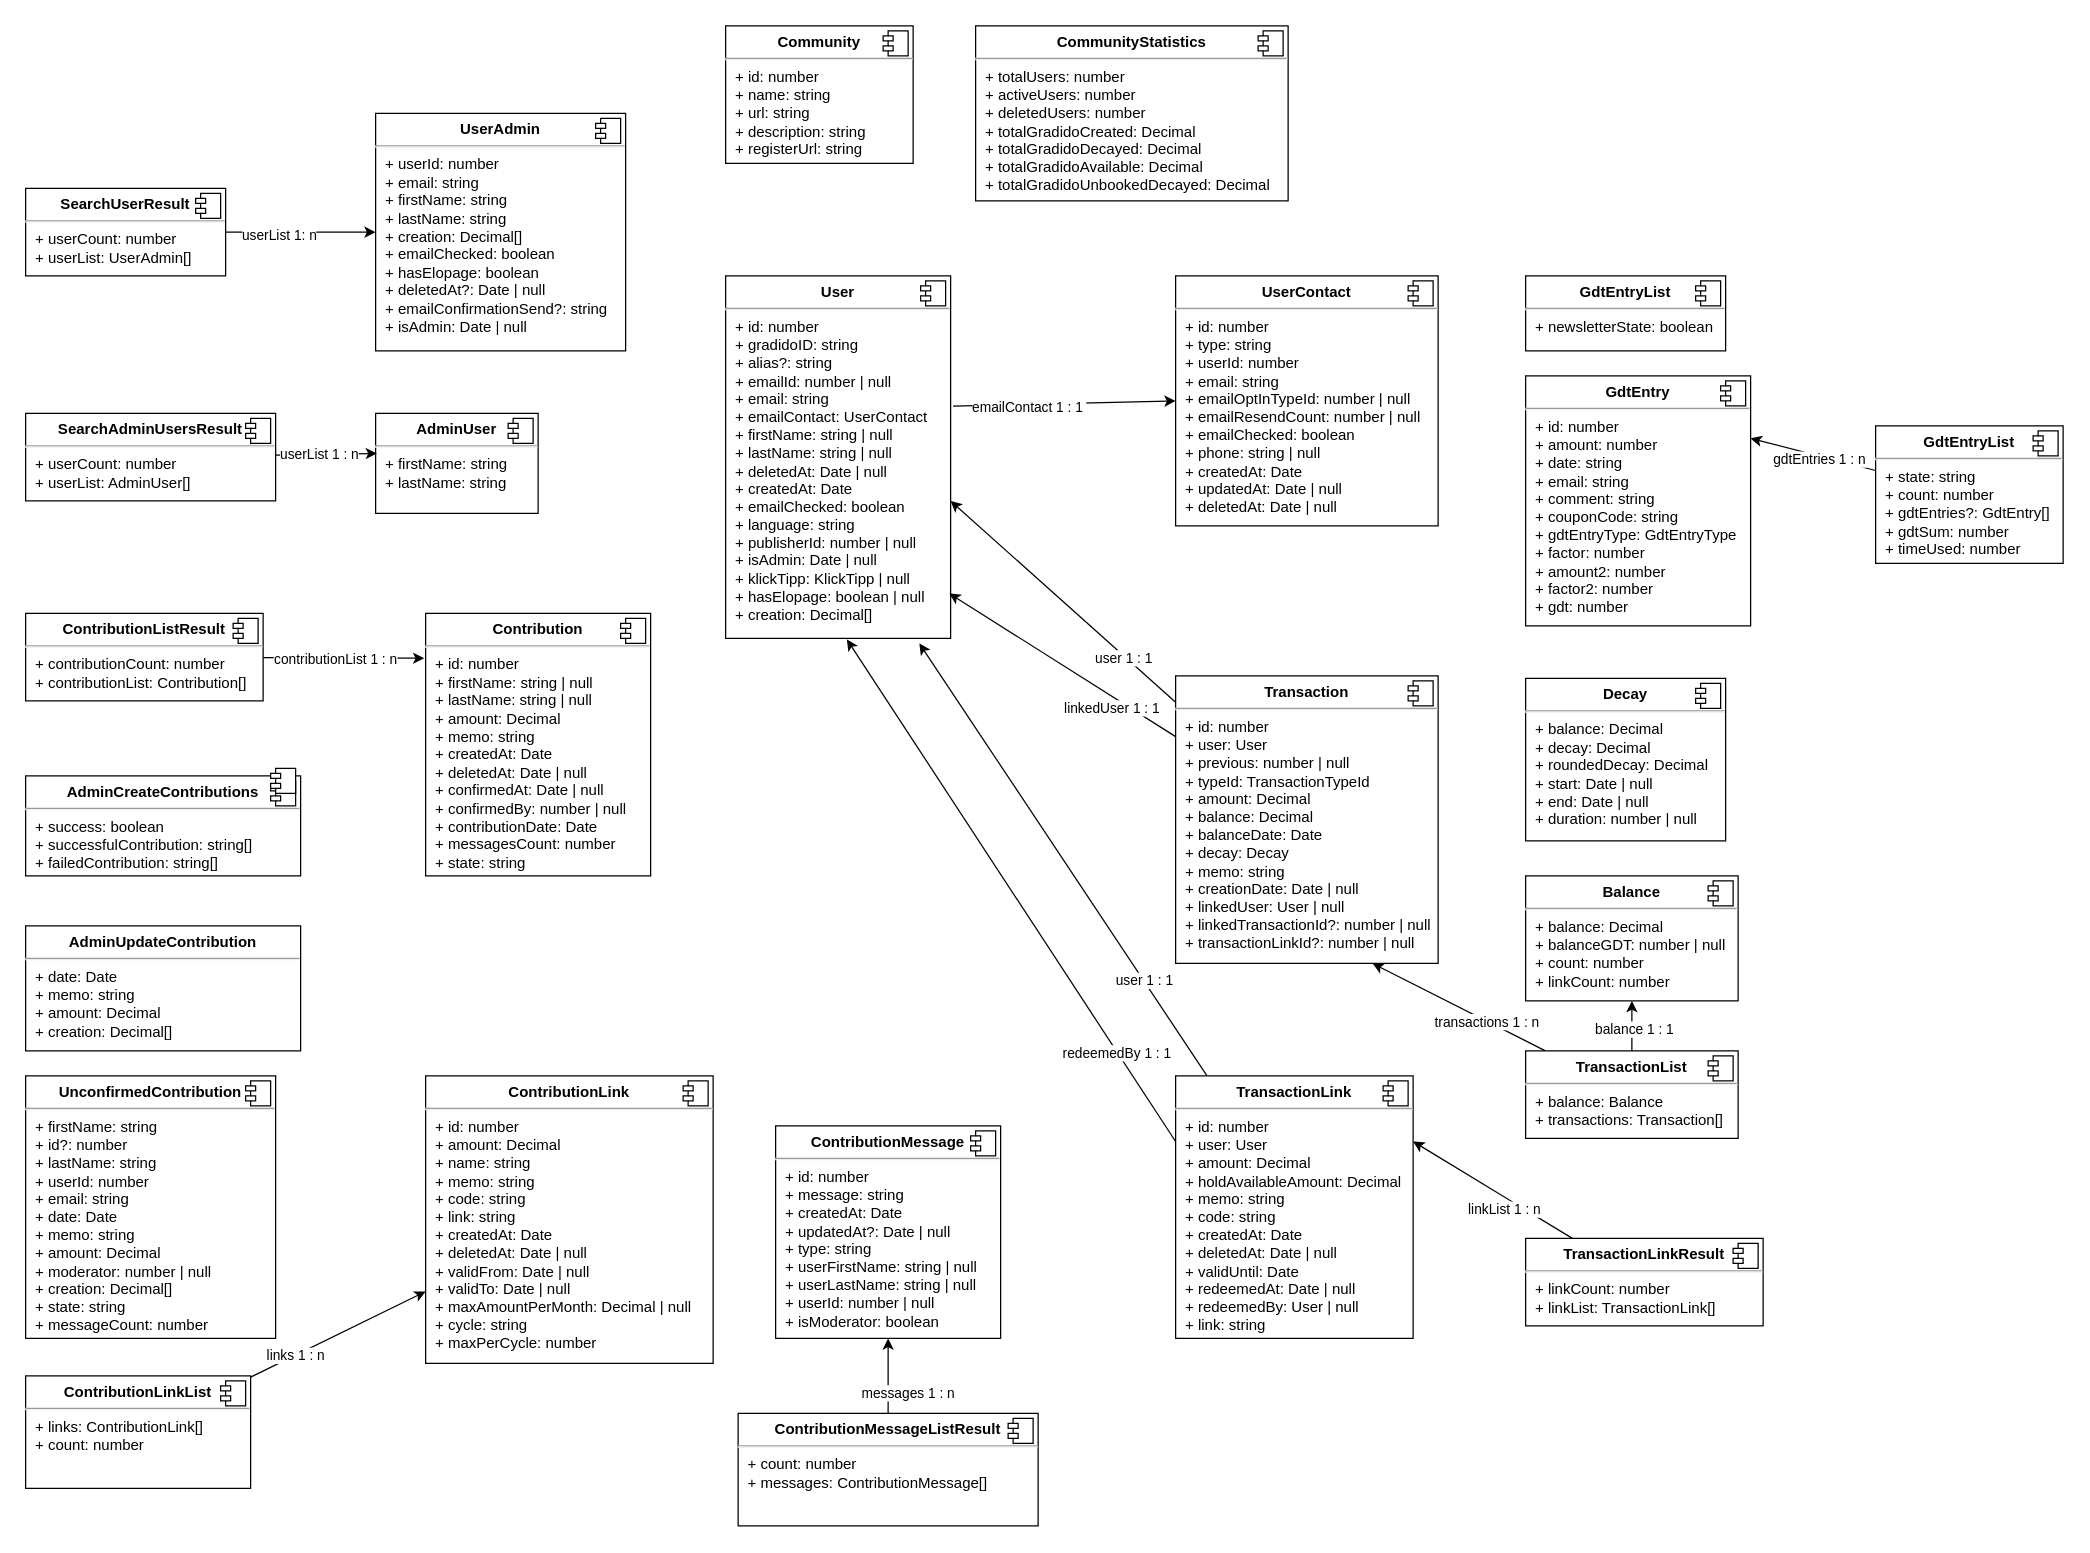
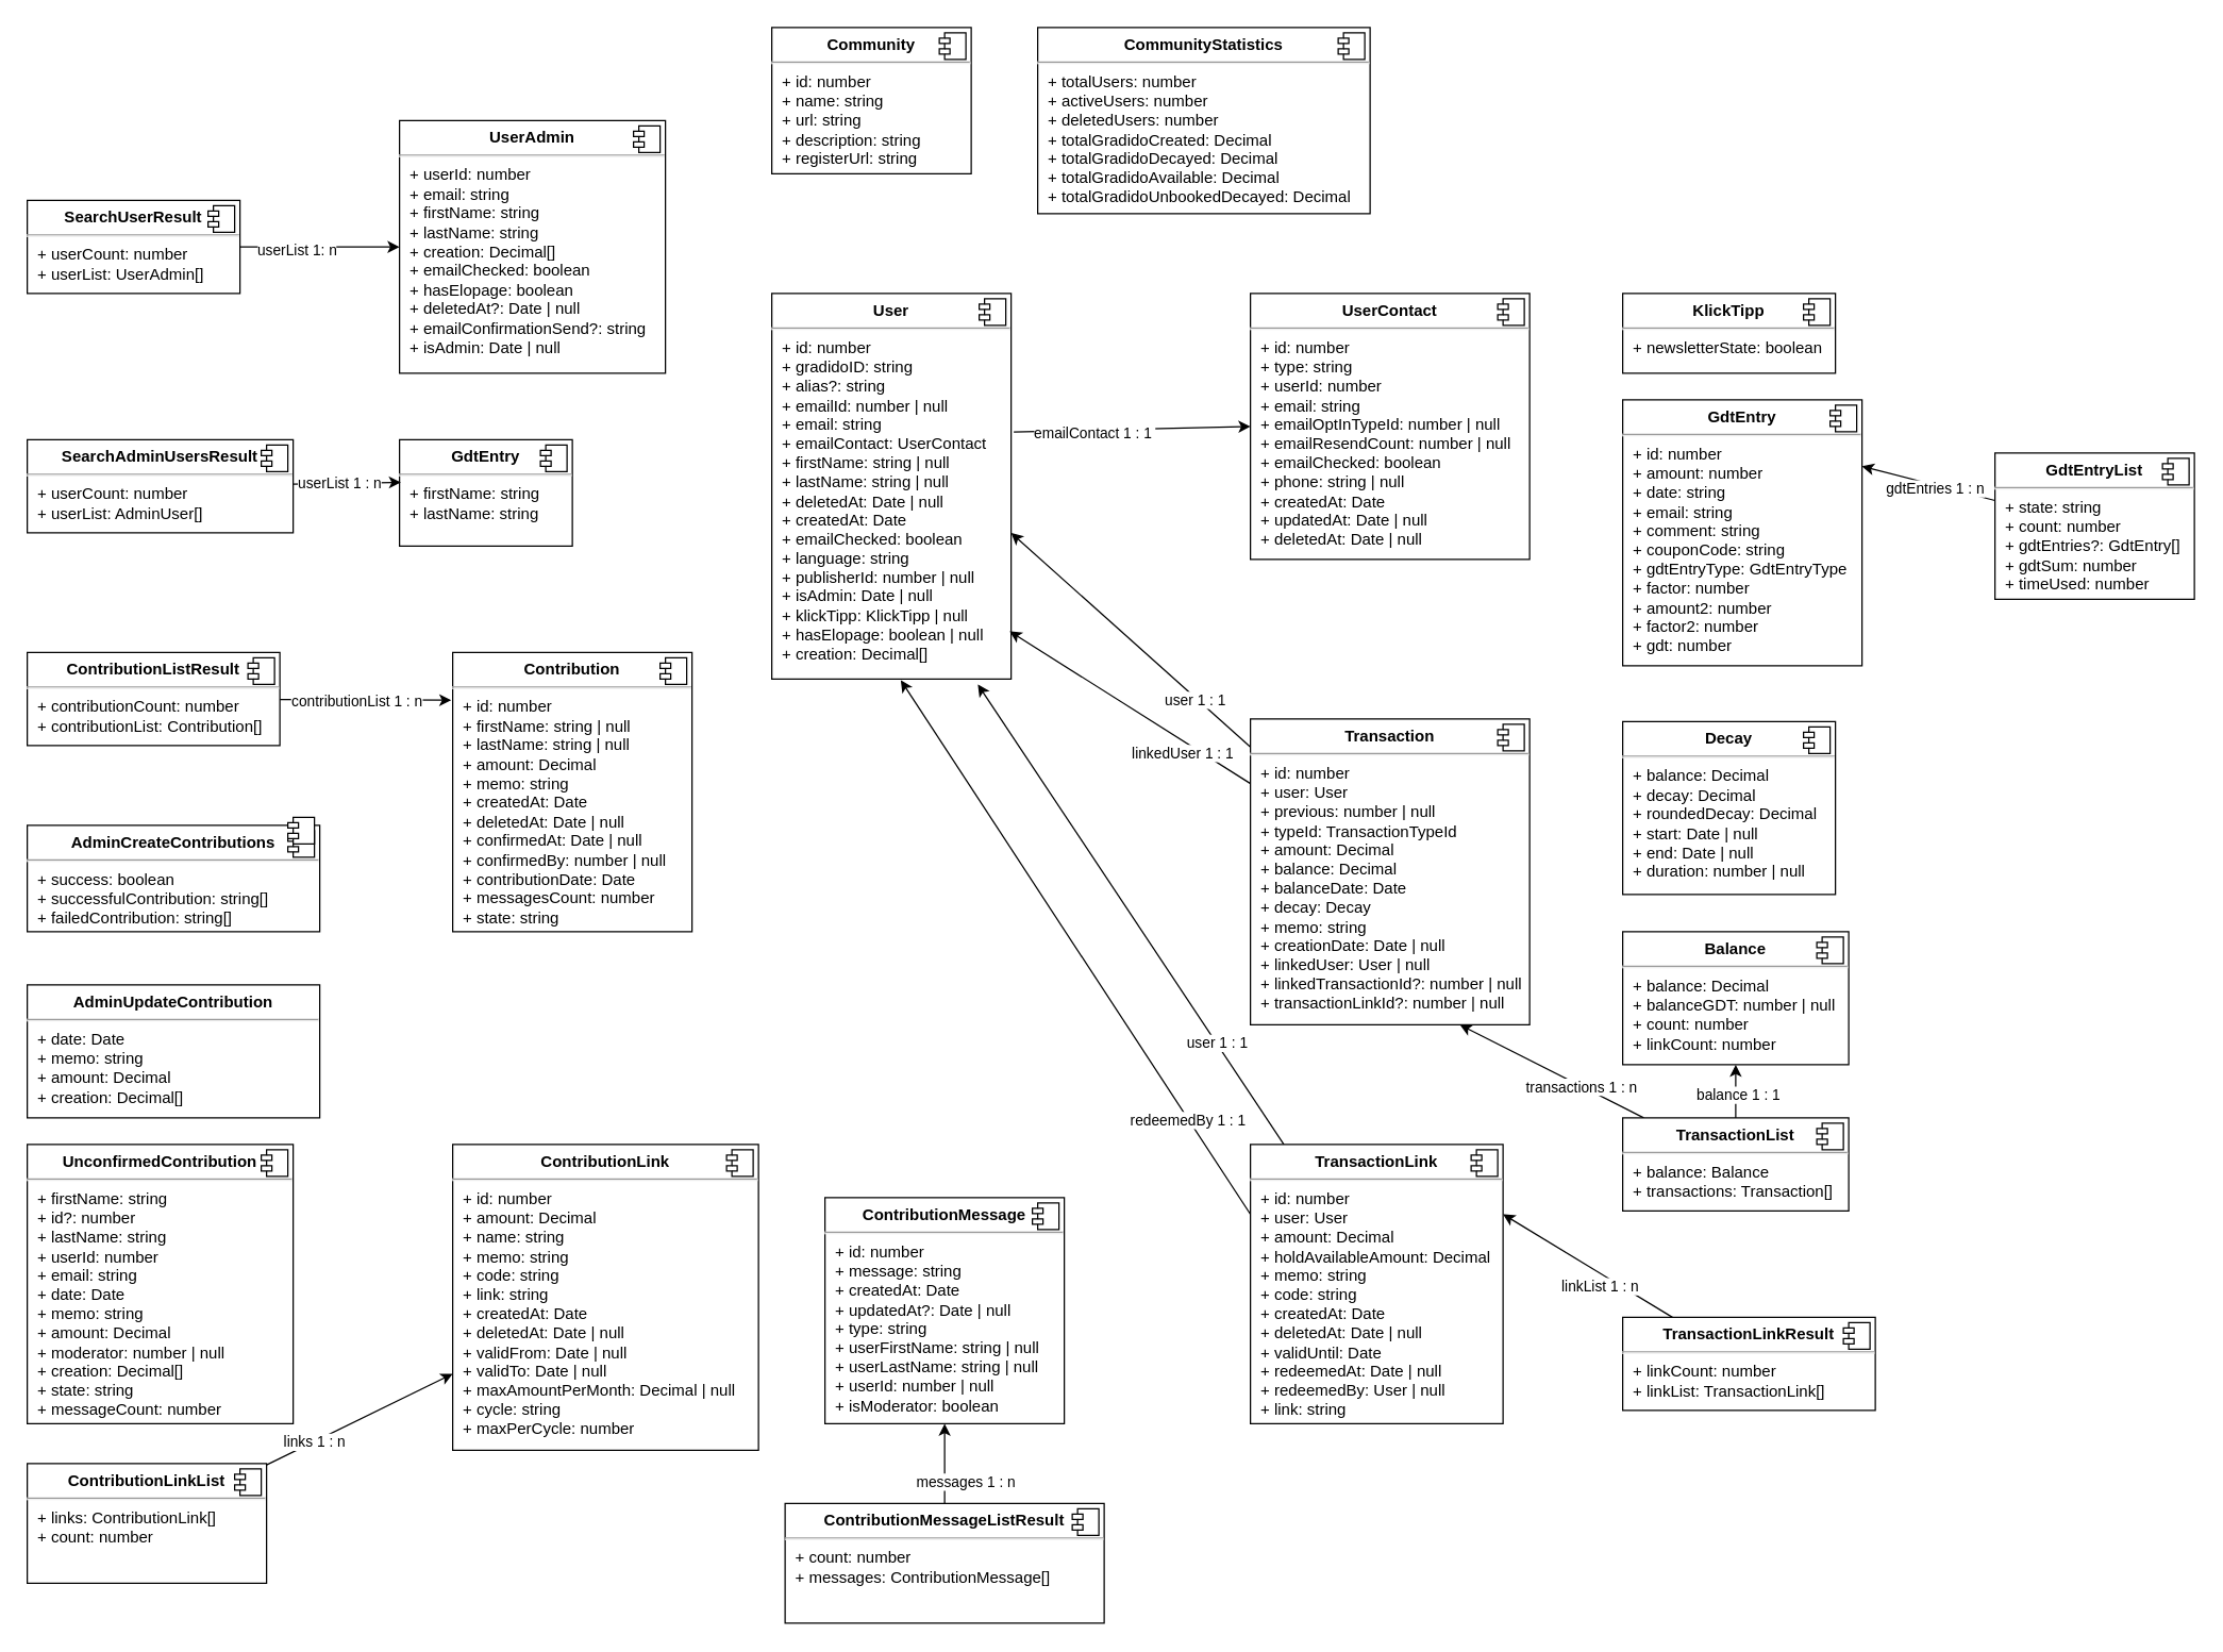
- <mxCell id="62" value="&lt;p style=&quot;margin: 0px ; margin-top: 6px ; text-align: center&quot;&gt;&lt;b&gt;GdtEntryList&lt;/b&gt;&lt;br&gt;&lt;/p&gt;&lt;hr&gt;&lt;p style=&quot;margin: 0px ; margin-left: 8px&quot;&gt;+ newsletterState: boolean&lt;br&gt;&lt;/p&gt;" style="align=left;overflow=fill;html=1;dropTarget=0;" vertex="1" parent="1"><mxGeometry x="1220" y="220" width="160" height="60" as="geometry" /></mxCell>
+ <mxCell id="62" value="&lt;p style=&quot;margin: 0px ; margin-top: 6px ; text-align: center&quot;&gt;&lt;b&gt;KlickTipp&lt;/b&gt;&lt;br&gt;&lt;/p&gt;&lt;hr&gt;&lt;p style=&quot;margin: 0px ; margin-left: 8px&quot;&gt;+ newsletterState: boolean&lt;br&gt;&lt;/p&gt;" style="align=left;overflow=fill;html=1;dropTarget=0;" vertex="1" parent="1"><mxGeometry x="1220" y="220" width="160" height="60" as="geometry" /></mxCell>
- <mxCell id="14" value="&lt;p style=&quot;margin: 0px ; margin-top: 6px ; text-align: center&quot;&gt;&lt;b&gt;AdminUser&lt;/b&gt;&lt;/p&gt;&lt;hr&gt;&lt;p style=&quot;margin: 0px ; margin-left: 8px&quot;&gt;+ firstName: string&lt;/p&gt;&lt;p style=&quot;margin: 0px ; margin-left: 8px&quot;&gt;+ lastName: string&lt;/p&gt;&lt;div&gt;&lt;br&gt;&lt;/div&gt;" style="align=left;overflow=fill;html=1;dropTarget=0;" vertex="1" parent="1"><mxGeometry x="300" y="330" width="130" height="80" as="geometry" /></mxCell>
+ <mxCell id="14" value="&lt;p style=&quot;margin: 0px ; margin-top: 6px ; text-align: center&quot;&gt;&lt;b&gt;GdtEntry&lt;/b&gt;&lt;/p&gt;&lt;hr&gt;&lt;p style=&quot;margin: 0px ; margin-left: 8px&quot;&gt;+ firstName: string&lt;/p&gt;&lt;p style=&quot;margin: 0px ; margin-left: 8px&quot;&gt;+ lastName: string&lt;/p&gt;&lt;div&gt;&lt;br&gt;&lt;/div&gt;" style="align=left;overflow=fill;html=1;dropTarget=0;" vertex="1" parent="1"><mxGeometry x="300" y="330" width="130" height="80" as="geometry" /></mxCell>
